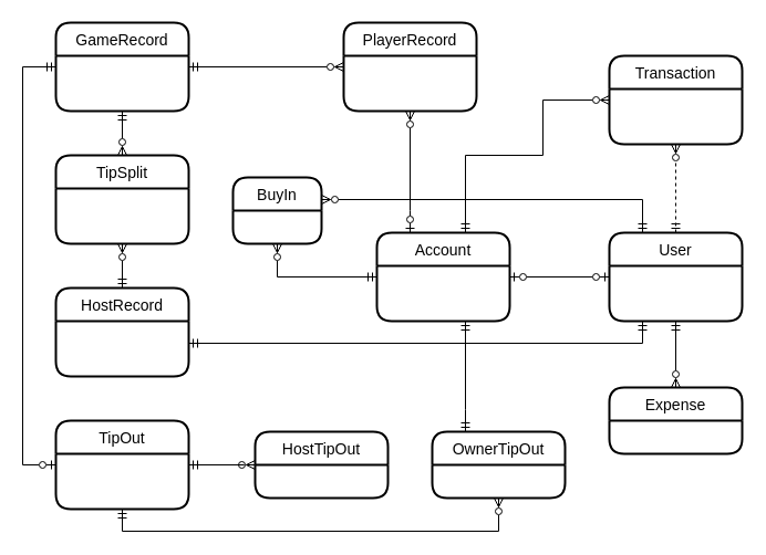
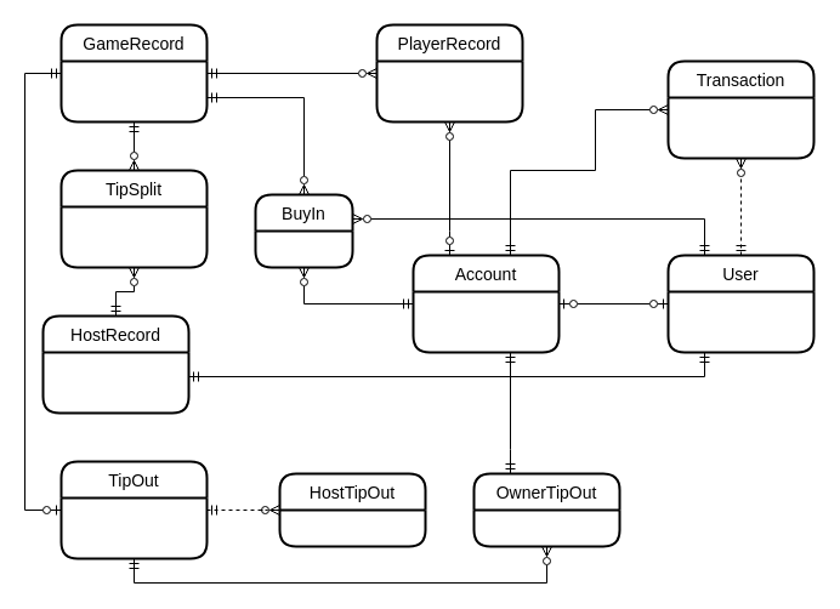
+ <mxCell id="27" style="edgeStyle=orthogonalEdgeStyle;rounded=0;orthogonalLoop=1;jettySize=auto;html=1;startArrow=ERzeroToMany;startFill=0;endArrow=ERmandOne;endFill=0;" parent="1" source="29" target="4" edge="1"><mxGeometry relative="1" as="geometry"><Array as="points"><mxPoint x="250" y="80" /></Array></mxGeometry></mxCell>
- <mxCell id="17" value="HostRecord" style="swimlane;childLayout=stackLayout;horizontal=1;startSize=30;horizontalStack=0;rounded=1;fontSize=14;fontStyle=0;strokeWidth=2;resizeParent=0;resizeLast=1;shadow=0;dashed=0;align=center;" parent="1" vertex="1"><mxGeometry x="50" y="260" width="120" height="80" as="geometry" /></mxCell>
+ <mxCell id="17" value="HostRecord" style="swimlane;childLayout=stackLayout;horizontal=1;startSize=30;horizontalStack=0;rounded=1;fontSize=14;fontStyle=0;strokeWidth=2;resizeParent=0;resizeLast=1;shadow=0;dashed=0;align=center;" parent="1" vertex="1"><mxGeometry x="35" y="260" width="120" height="80" as="geometry" /></mxCell>
- <mxCell id="10" style="edgeStyle=orthogonalEdgeStyle;rounded=0;orthogonalLoop=1;jettySize=auto;html=1;entryX=0.5;entryY=0;entryDx=0;entryDy=0;startArrow=ERmandOne;startFill=0;endArrow=ERzeroToMany;endFill=0;exitX=0.5;exitY=1;exitDx=0;exitDy=0;" parent="1" source="12" target="25" edge="1"><mxGeometry relative="1" as="geometry" /></mxCell>
- <mxCell id="25" value="Expense" style="swimlane;childLayout=stackLayout;horizontal=1;startSize=30;horizontalStack=0;rounded=1;fontSize=14;fontStyle=0;strokeWidth=2;resizeParent=0;resizeLast=1;shadow=0;dashed=0;align=center;" parent="1" vertex="1"><mxGeometry x="550" y="350" width="120" height="60" as="geometry" /></mxCell>
- <mxCell id="19" style="edgeStyle=orthogonalEdgeStyle;rounded=0;orthogonalLoop=1;jettySize=auto;html=1;startArrow=ERmandOne;startFill=0;endArrow=ERzeroToMany;endFill=0;" parent="1" source="21" target="22" edge="1"><mxGeometry relative="1" as="geometry"><mxPoint x="310" y="380" as="targetPoint" /><Array as="points"><mxPoint x="220" y="420" /><mxPoint x="220" y="420" /></Array></mxGeometry></mxCell>
+ <mxCell id="19" style="edgeStyle=orthogonalEdgeStyle;rounded=0;orthogonalLoop=1;jettySize=auto;html=1;startArrow=ERmandOne;startFill=0;endArrow=ERzeroToMany;endFill=0;dashed=1;" parent="1" source="21" target="22" edge="1"><mxGeometry relative="1" as="geometry"><mxPoint x="310" y="380" as="targetPoint" /><Array as="points"><mxPoint x="220" y="420" /><mxPoint x="220" y="420" /></Array></mxGeometry></mxCell>
